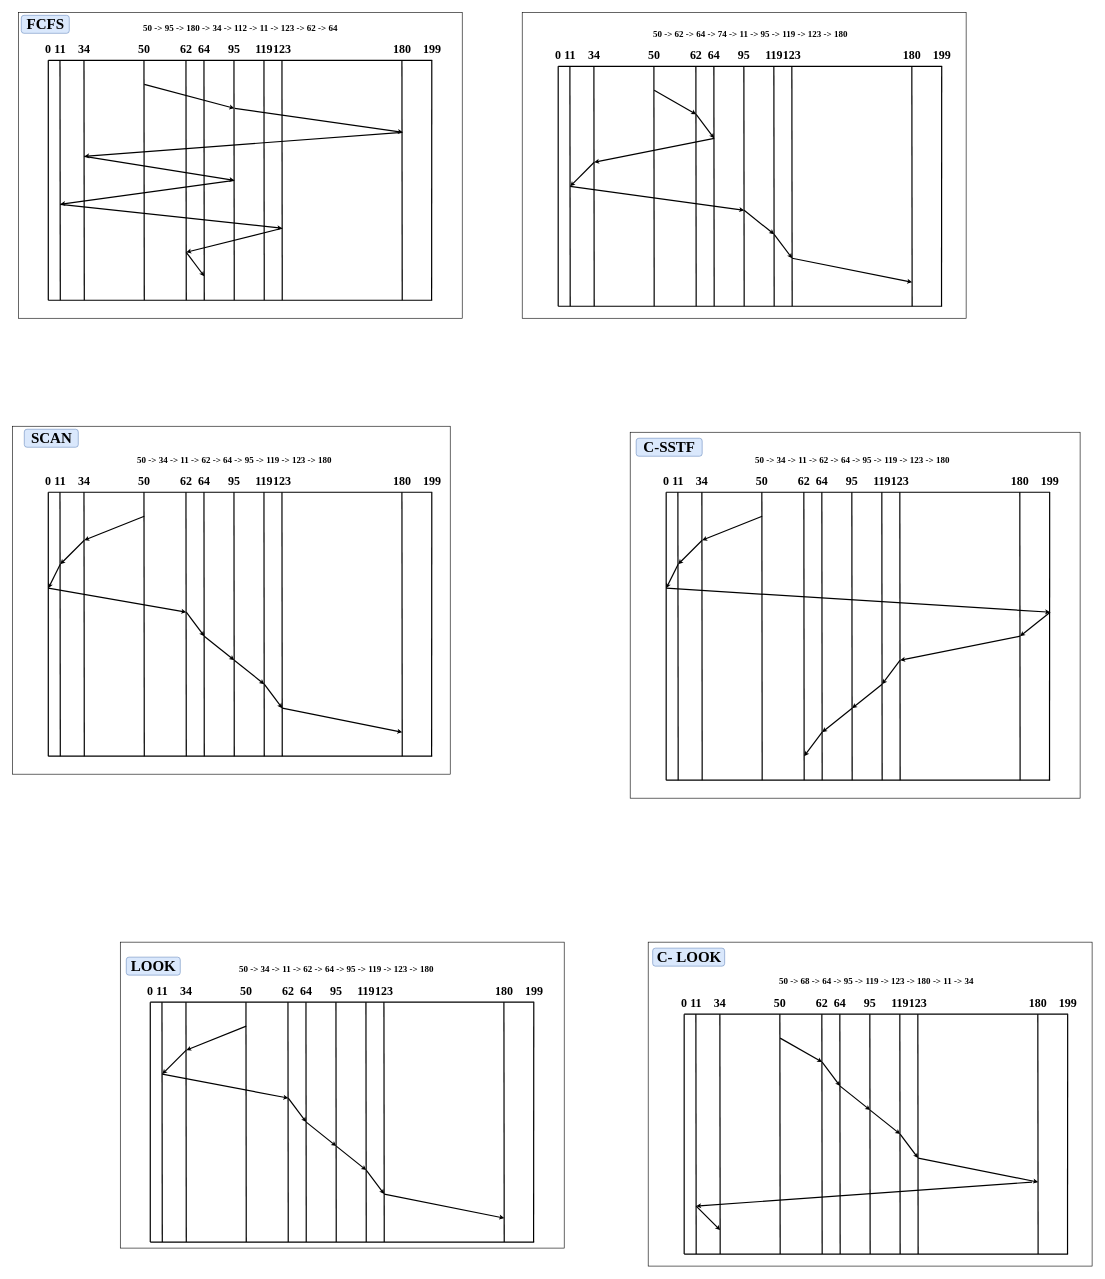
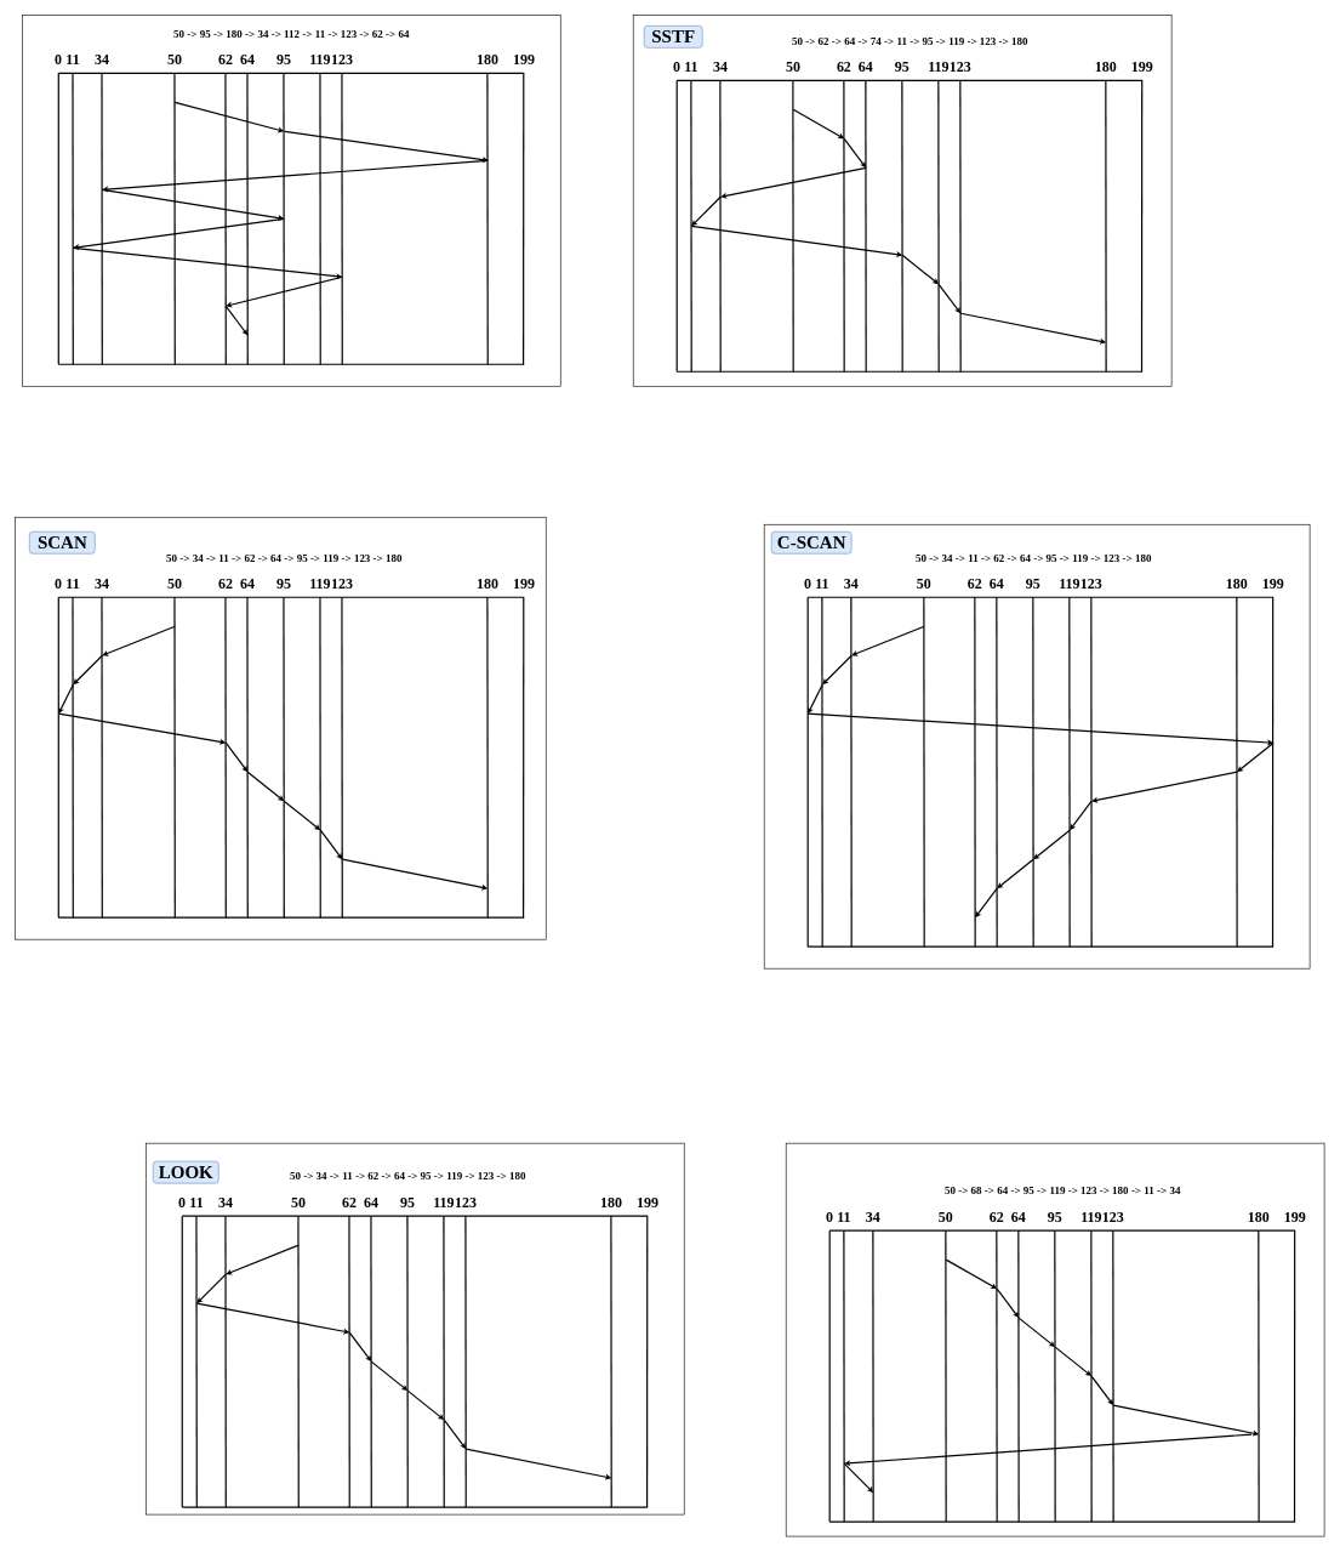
- <mxCell id="72" value="&lt;font data-font-src=&quot;https://fonts.googleapis.com/css?family=Hind&quot; size=&quot;1&quot;&gt;&lt;b style=&quot;font-size: 25px&quot;&gt;FCFS&lt;/b&gt;&lt;/font&gt;" style="text;html=1;resizable=0;autosize=1;align=center;verticalAlign=middle;points=[];fillColor=#dae8fc;strokeColor=#6c8ebf;rounded=1;imageWidth=24;fontFamily=Hind;fontSource=https%3A%2F%2Ffonts.googleapis.com%2Fcss%3Ffamily%3DHind;spacingTop=0;spacing=5;" parent="1" vertex="1"><mxGeometry x="35" y="25" width="80" height="30" as="geometry" /></mxCell>
+ <mxCell id="141" value="&lt;font data-font-src=&quot;https://fonts.googleapis.com/css?family=Hind&quot; size=&quot;1&quot;&gt;&lt;b style=&quot;font-size: 25px&quot;&gt;SSTF&lt;/b&gt;&lt;/font&gt;" style="text;html=1;resizable=0;autosize=1;align=center;verticalAlign=middle;points=[];fillColor=#dae8fc;strokeColor=#6c8ebf;rounded=1;imageWidth=24;fontFamily=Hind;fontSource=https%3A%2F%2Ffonts.googleapis.com%2Fcss%3Ffamily%3DHind;spacingTop=0;spacing=5;" parent="1" vertex="1"><mxGeometry x="885" y="35" width="80" height="30" as="geometry" /></mxCell>
- <mxCell id="143" value="&lt;span style=&quot;font-size: 25px&quot;&gt;&lt;b&gt;SCAN&lt;/b&gt;&lt;/span&gt;" style="text;html=1;resizable=0;autosize=1;align=center;verticalAlign=middle;points=[];fillColor=#dae8fc;strokeColor=#6c8ebf;rounded=1;imageWidth=24;fontFamily=Hind;fontSource=https%3A%2F%2Ffonts.googleapis.com%2Fcss%3Ffamily%3DHind;spacingTop=0;spacing=5;" vertex="1" parent="1"><mxGeometry x="40" y="715" width="90" height="30" as="geometry" /></mxCell>
+ <mxCell id="143" value="&lt;span style=&quot;font-size: 25px&quot;&gt;&lt;b&gt;SCAN&lt;/b&gt;&lt;/span&gt;" style="text;html=1;resizable=0;autosize=1;align=center;verticalAlign=middle;points=[];fillColor=#dae8fc;strokeColor=#6c8ebf;rounded=1;imageWidth=24;fontFamily=Hind;fontSource=https%3A%2F%2Ffonts.googleapis.com%2Fcss%3Ffamily%3DHind;spacingTop=0;spacing=5;" vertex="1" parent="1"><mxGeometry x="40" y="730" width="90" height="30" as="geometry" /></mxCell>
- <mxCell id="179" value="&lt;span style=&quot;font-size: 25px&quot;&gt;&lt;b&gt;C-SSTF&lt;/b&gt;&lt;/span&gt;" style="text;html=1;resizable=0;autosize=1;align=center;verticalAlign=middle;points=[];fillColor=#dae8fc;strokeColor=#6c8ebf;rounded=1;imageWidth=24;fontFamily=Hind;fontSource=https%3A%2F%2Ffonts.googleapis.com%2Fcss%3Ffamily%3DHind;spacingTop=0;spacing=5;" vertex="1" parent="1"><mxGeometry x="1060" y="730" width="110" height="30" as="geometry" /></mxCell>
+ <mxCell id="179" value="&lt;span style=&quot;font-size: 25px&quot;&gt;&lt;b&gt;C-SCAN&lt;/b&gt;&lt;/span&gt;" style="text;html=1;resizable=0;autosize=1;align=center;verticalAlign=middle;points=[];fillColor=#dae8fc;strokeColor=#6c8ebf;rounded=1;imageWidth=24;fontFamily=Hind;fontSource=https%3A%2F%2Ffonts.googleapis.com%2Fcss%3Ffamily%3DHind;spacingTop=0;spacing=5;" vertex="1" parent="1"><mxGeometry x="1060" y="730" width="110" height="30" as="geometry" /></mxCell>
- <mxCell id="73" value="&lt;font data-font-src=&quot;https://fonts.googleapis.com/css?family=Hind&quot; size=&quot;1&quot;&gt;&lt;b style=&quot;font-size: 25px&quot;&gt;C- LOOK&lt;/b&gt;&lt;/font&gt;" style="text;html=1;resizable=0;autosize=1;align=center;verticalAlign=middle;points=[];fillColor=#dae8fc;strokeColor=#6c8ebf;rounded=1;imageWidth=24;fontFamily=Hind;fontSource=https%3A%2F%2Ffonts.googleapis.com%2Fcss%3Ffamily%3DHind;spacingTop=0;spacing=5;" parent="1" vertex="1"><mxGeometry x="1087.5" y="1580" width="120" height="30" as="geometry" /></mxCell>
